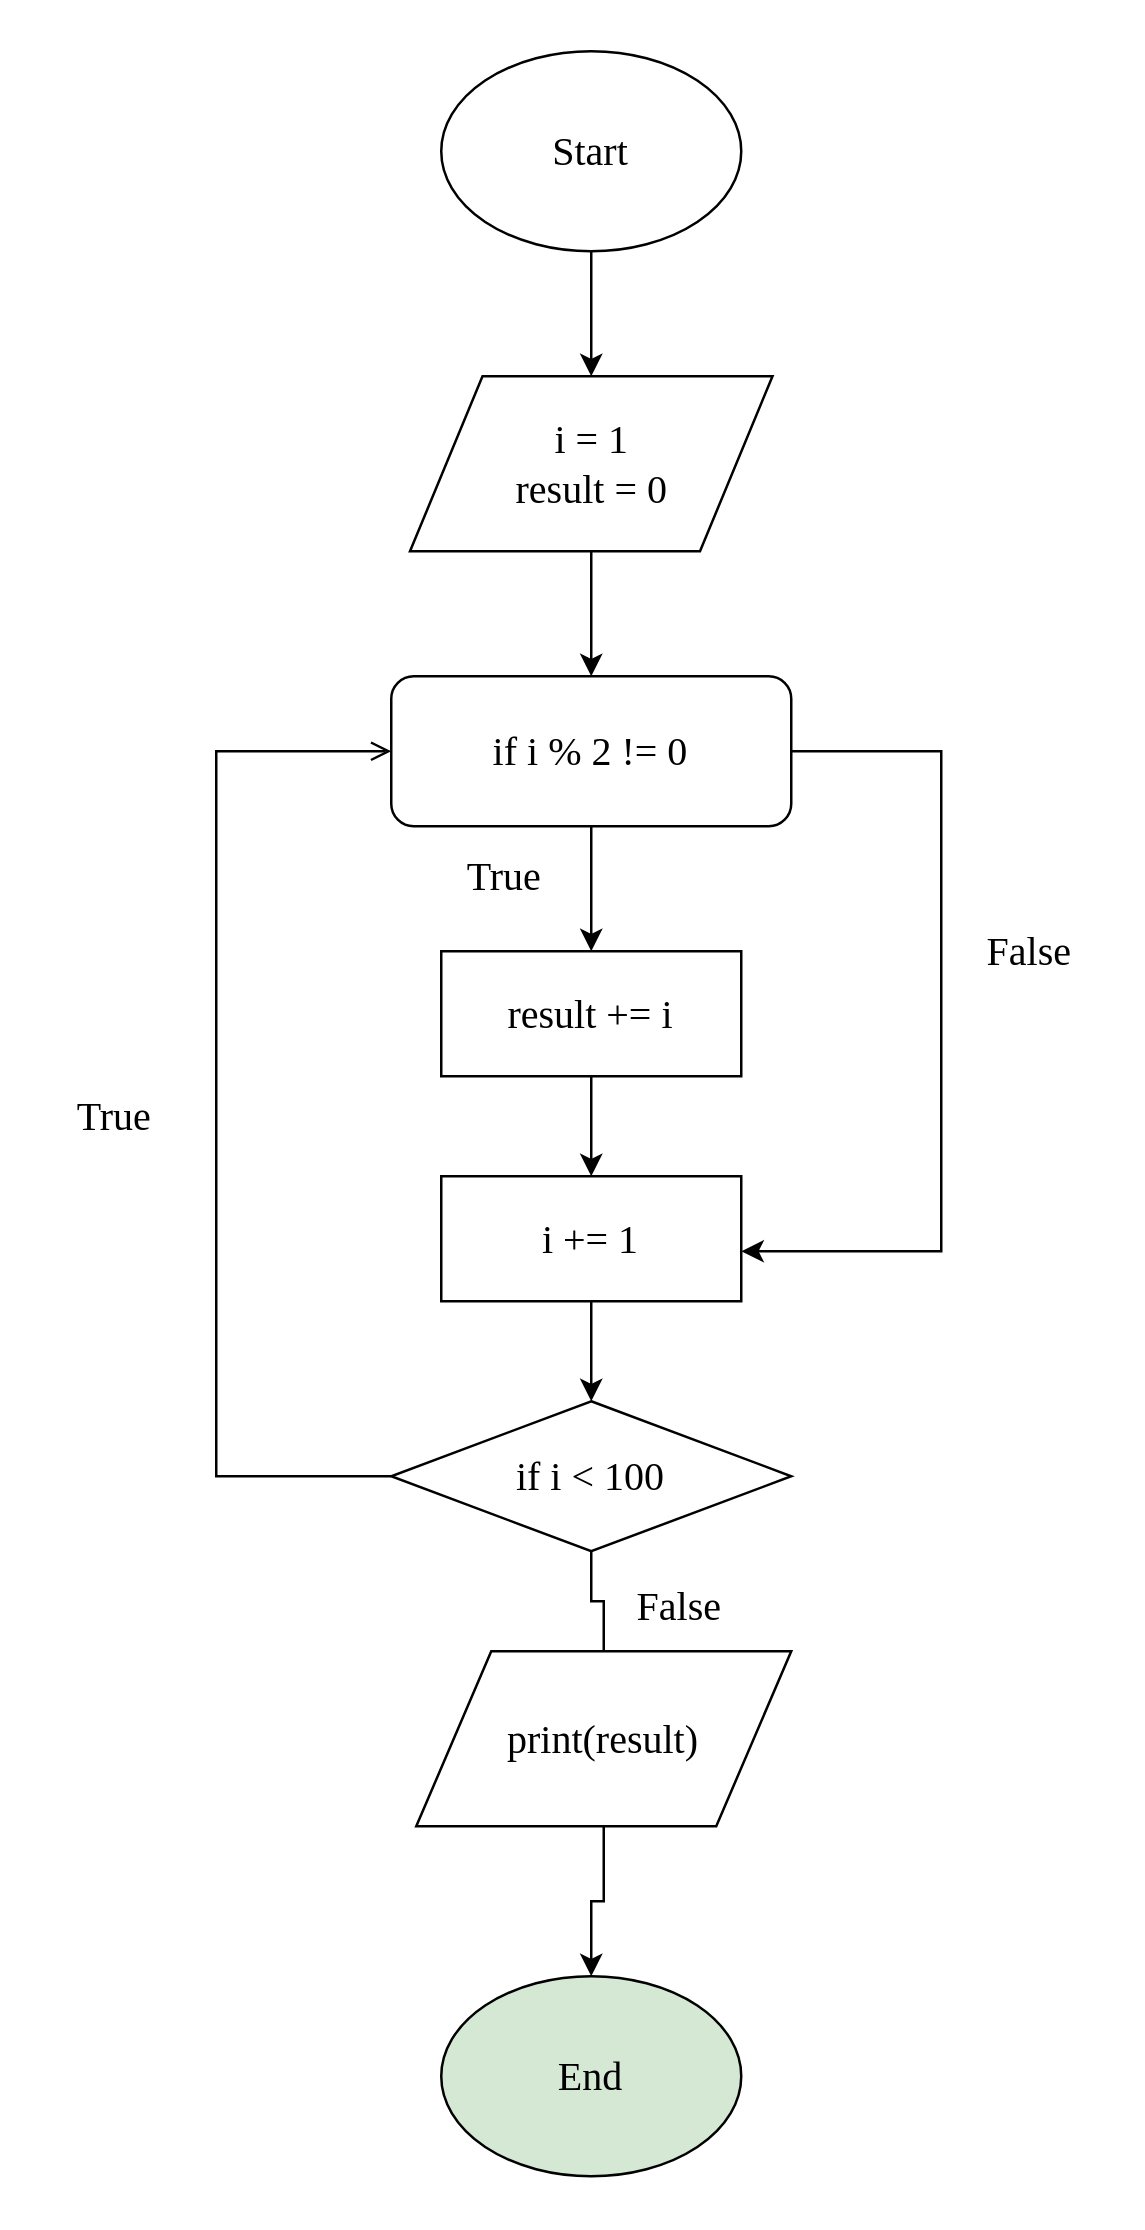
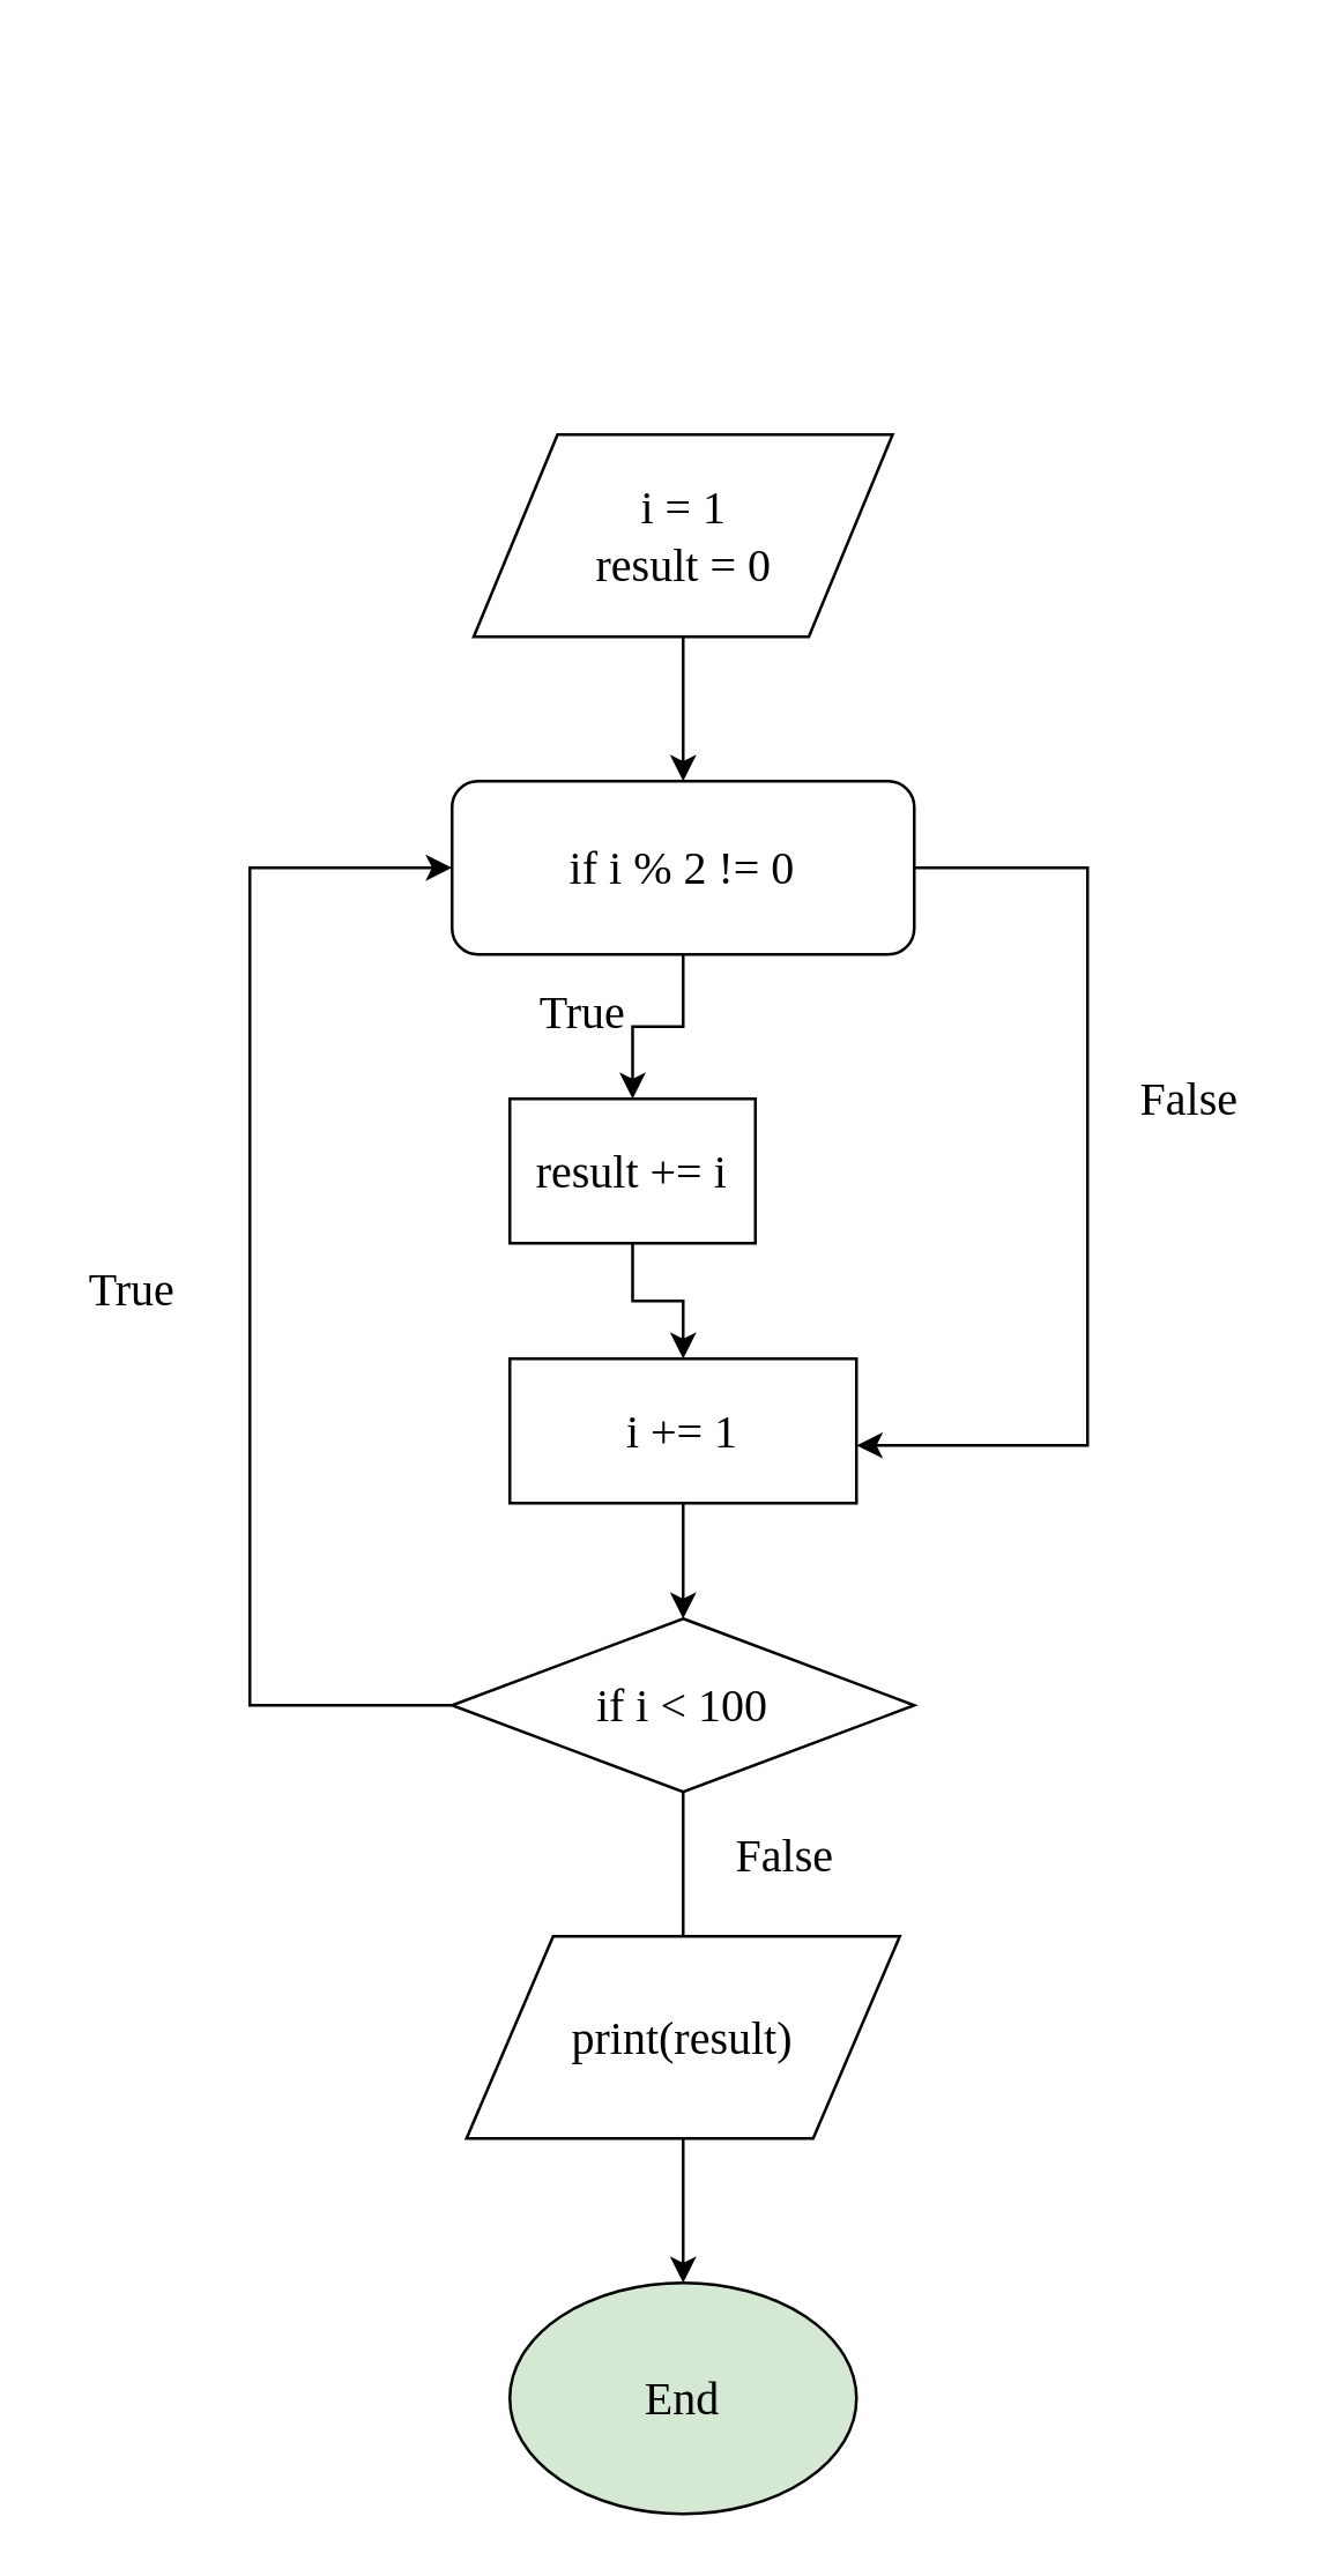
- <mxCell id="3" value="Start" style="ellipse;whiteSpace=wrap;html=1;fontSize=16;fontFamily=Tahoma;" vertex="1" parent="1"><mxGeometry x="176" y="20" width="120" height="80" as="geometry" /></mxCell>
- <mxCell id="2" value="" style="edgeStyle=orthogonalEdgeStyle;rounded=0;orthogonalLoop=1;jettySize=auto;html=1;fontFamily=Tahoma;fontSize=16;" edge="1" parent="1" source="3" target="6"><mxGeometry relative="1" as="geometry" /></mxCell>
- <mxCell id="10" style="edgeStyle=orthogonalEdgeStyle;rounded=0;orthogonalLoop=1;jettySize=auto;html=1;entryX=0;entryY=0.5;entryDx=0;entryDy=0;fontFamily=Tahoma;fontSize=16;exitX=0;exitY=0.5;exitDx=0;exitDy=0;endArrow=open;" edge="1" parent="1" source="11" target="16"><mxGeometry relative="1" as="geometry"><Array as="points"><mxPoint x="86" y="590" /><mxPoint x="86" y="300" /></Array></mxGeometry></mxCell>
+ <mxCell id="10" style="edgeStyle=orthogonalEdgeStyle;rounded=0;orthogonalLoop=1;jettySize=auto;html=1;entryX=0;entryY=0.5;entryDx=0;entryDy=0;fontFamily=Tahoma;fontSize=16;exitX=0;exitY=0.5;exitDx=0;exitDy=0;" edge="1" parent="1" source="11" target="16"><mxGeometry relative="1" as="geometry"><Array as="points"><mxPoint x="86" y="590" /><mxPoint x="86" y="300" /></Array></mxGeometry></mxCell>
- <mxCell id="19" value="result += i" style="rounded=0;whiteSpace=wrap;html=1;fontFamily=Tahoma;fontSize=16;" vertex="1" parent="1"><mxGeometry x="176" y="380" width="120" height="50" as="geometry" /></mxCell>
+ <mxCell id="19" value="result += i" style="rounded=0;whiteSpace=wrap;html=1;fontFamily=Tahoma;fontSize=16;" vertex="1" parent="1"><mxGeometry x="176" y="380" width="85" height="50" as="geometry" /></mxCell>
- <mxCell id="13" value="print(result)" style="shape=parallelogram;perimeter=parallelogramPerimeter;whiteSpace=wrap;html=1;fontFamily=Tahoma;fontSize=16;" vertex="1" parent="1"><mxGeometry x="166" y="660" width="150" height="70" as="geometry" /></mxCell>
+ <mxCell id="13" value="print(result)" style="shape=parallelogram;perimeter=parallelogramPerimeter;whiteSpace=wrap;html=1;fontFamily=Tahoma;fontSize=16;" vertex="1" parent="1"><mxGeometry x="161" y="670" width="150" height="70" as="geometry" /></mxCell>
